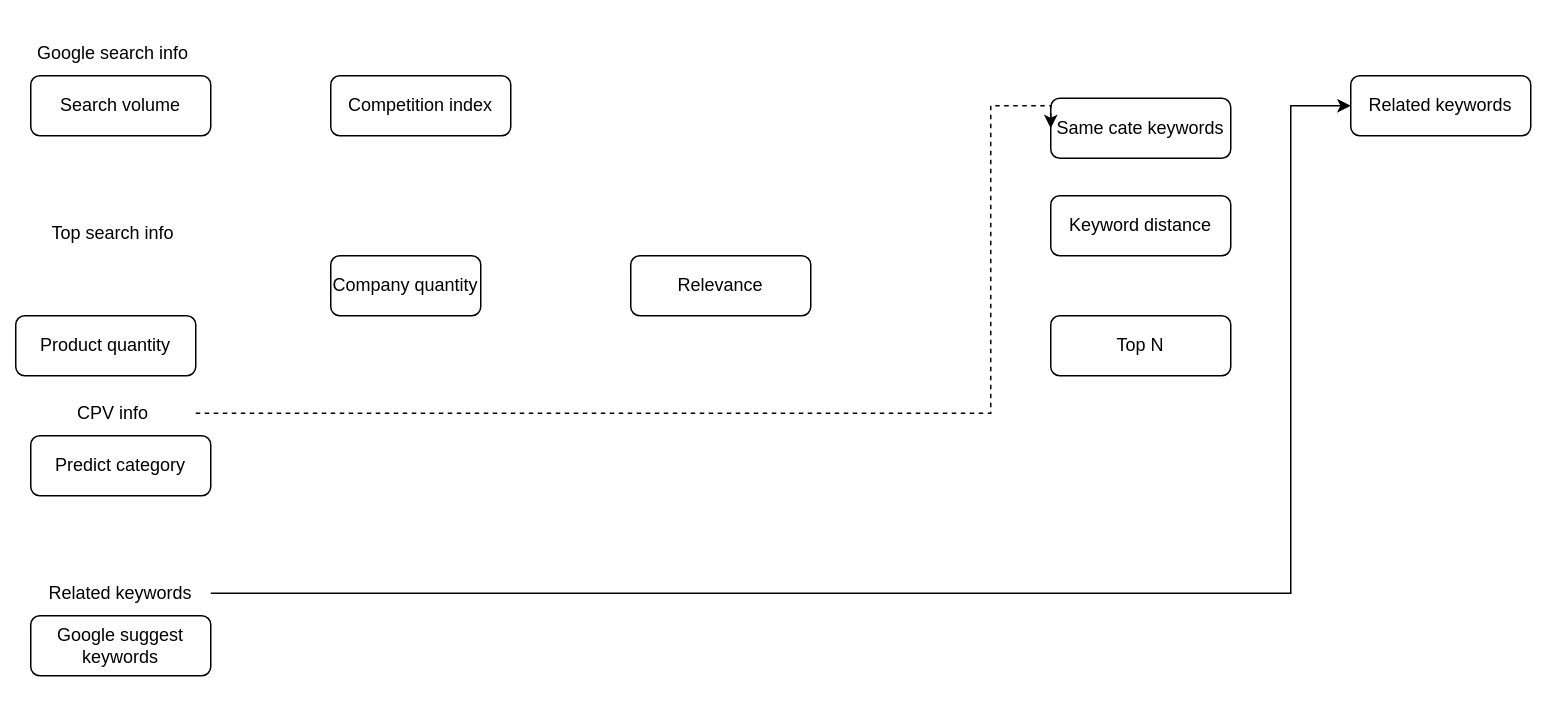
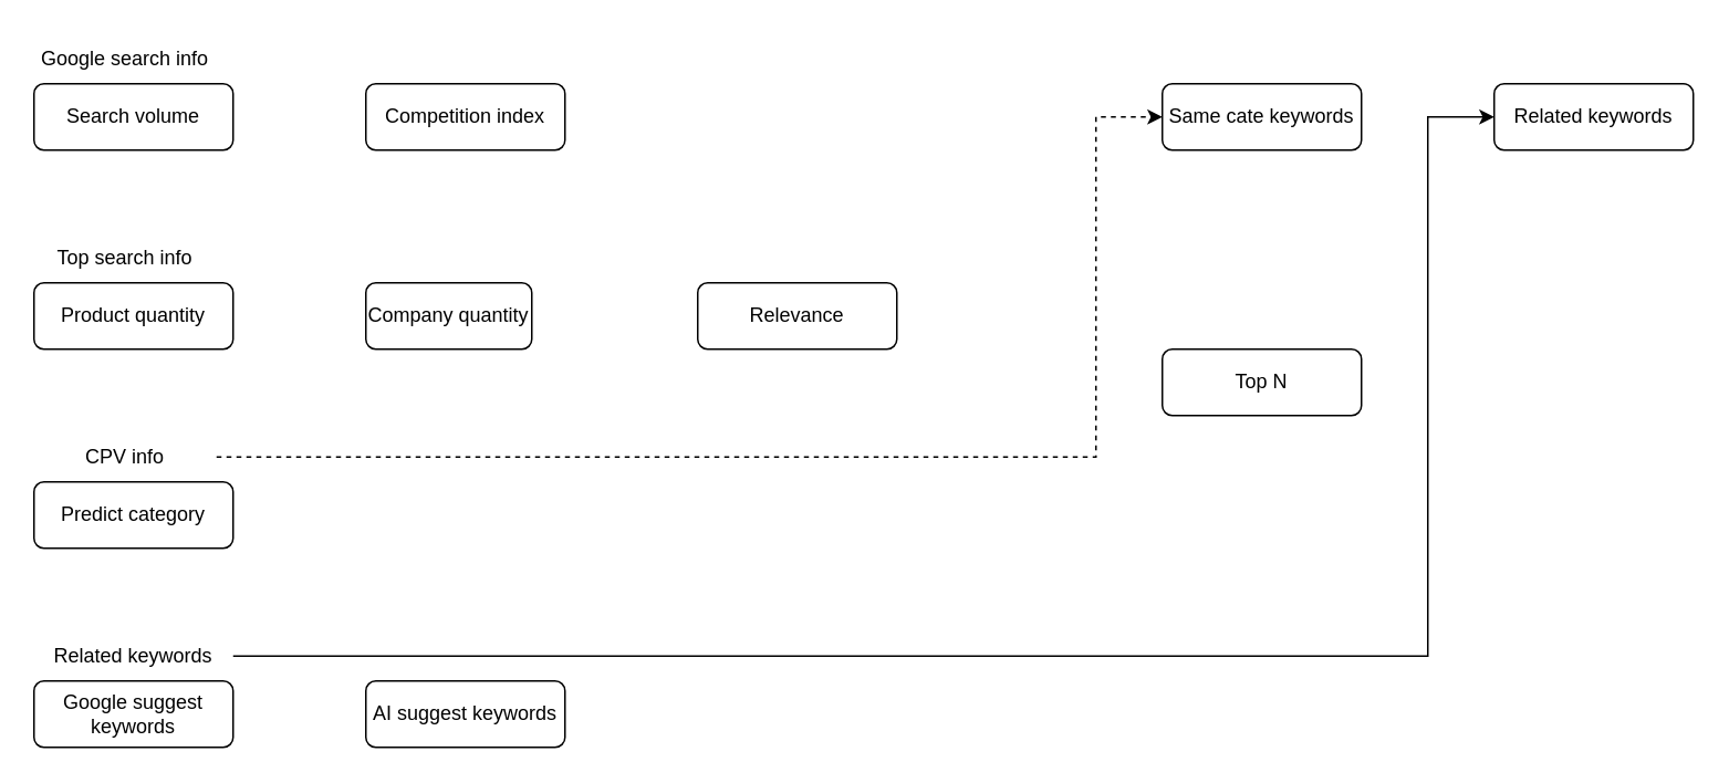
- <mxCell id="8" value="Same cate keywords" style="rounded=1;whiteSpace=wrap;html=1;" vertex="1" parent="1"><mxGeometry x="700" y="65" width="120" height="40" as="geometry" /></mxCell>
+ <mxCell id="8" value="Same cate keywords" style="rounded=1;whiteSpace=wrap;html=1;" vertex="1" parent="1"><mxGeometry x="700" y="50" width="120" height="40" as="geometry" /></mxCell>
- <mxCell id="9" value="Keyword distance" style="rounded=1;whiteSpace=wrap;html=1;" vertex="1" parent="1"><mxGeometry x="700" y="130" width="120" height="40" as="geometry" /></mxCell>
- <mxCell id="12" value="Product quantity" style="rounded=1;whiteSpace=wrap;html=1;" vertex="1" parent="1"><mxGeometry x="10" y="210" width="120" height="40" as="geometry" /></mxCell>
+ <mxCell id="12" value="Product quantity" style="rounded=1;whiteSpace=wrap;html=1;" vertex="1" parent="1"><mxGeometry x="20" y="170" width="120" height="40" as="geometry" /></mxCell>
+ <mxCell id="7" value="AI suggest keywords" style="rounded=1;whiteSpace=wrap;html=1;" vertex="1" parent="1"><mxGeometry x="220" y="410" width="120" height="40" as="geometry" /></mxCell>
